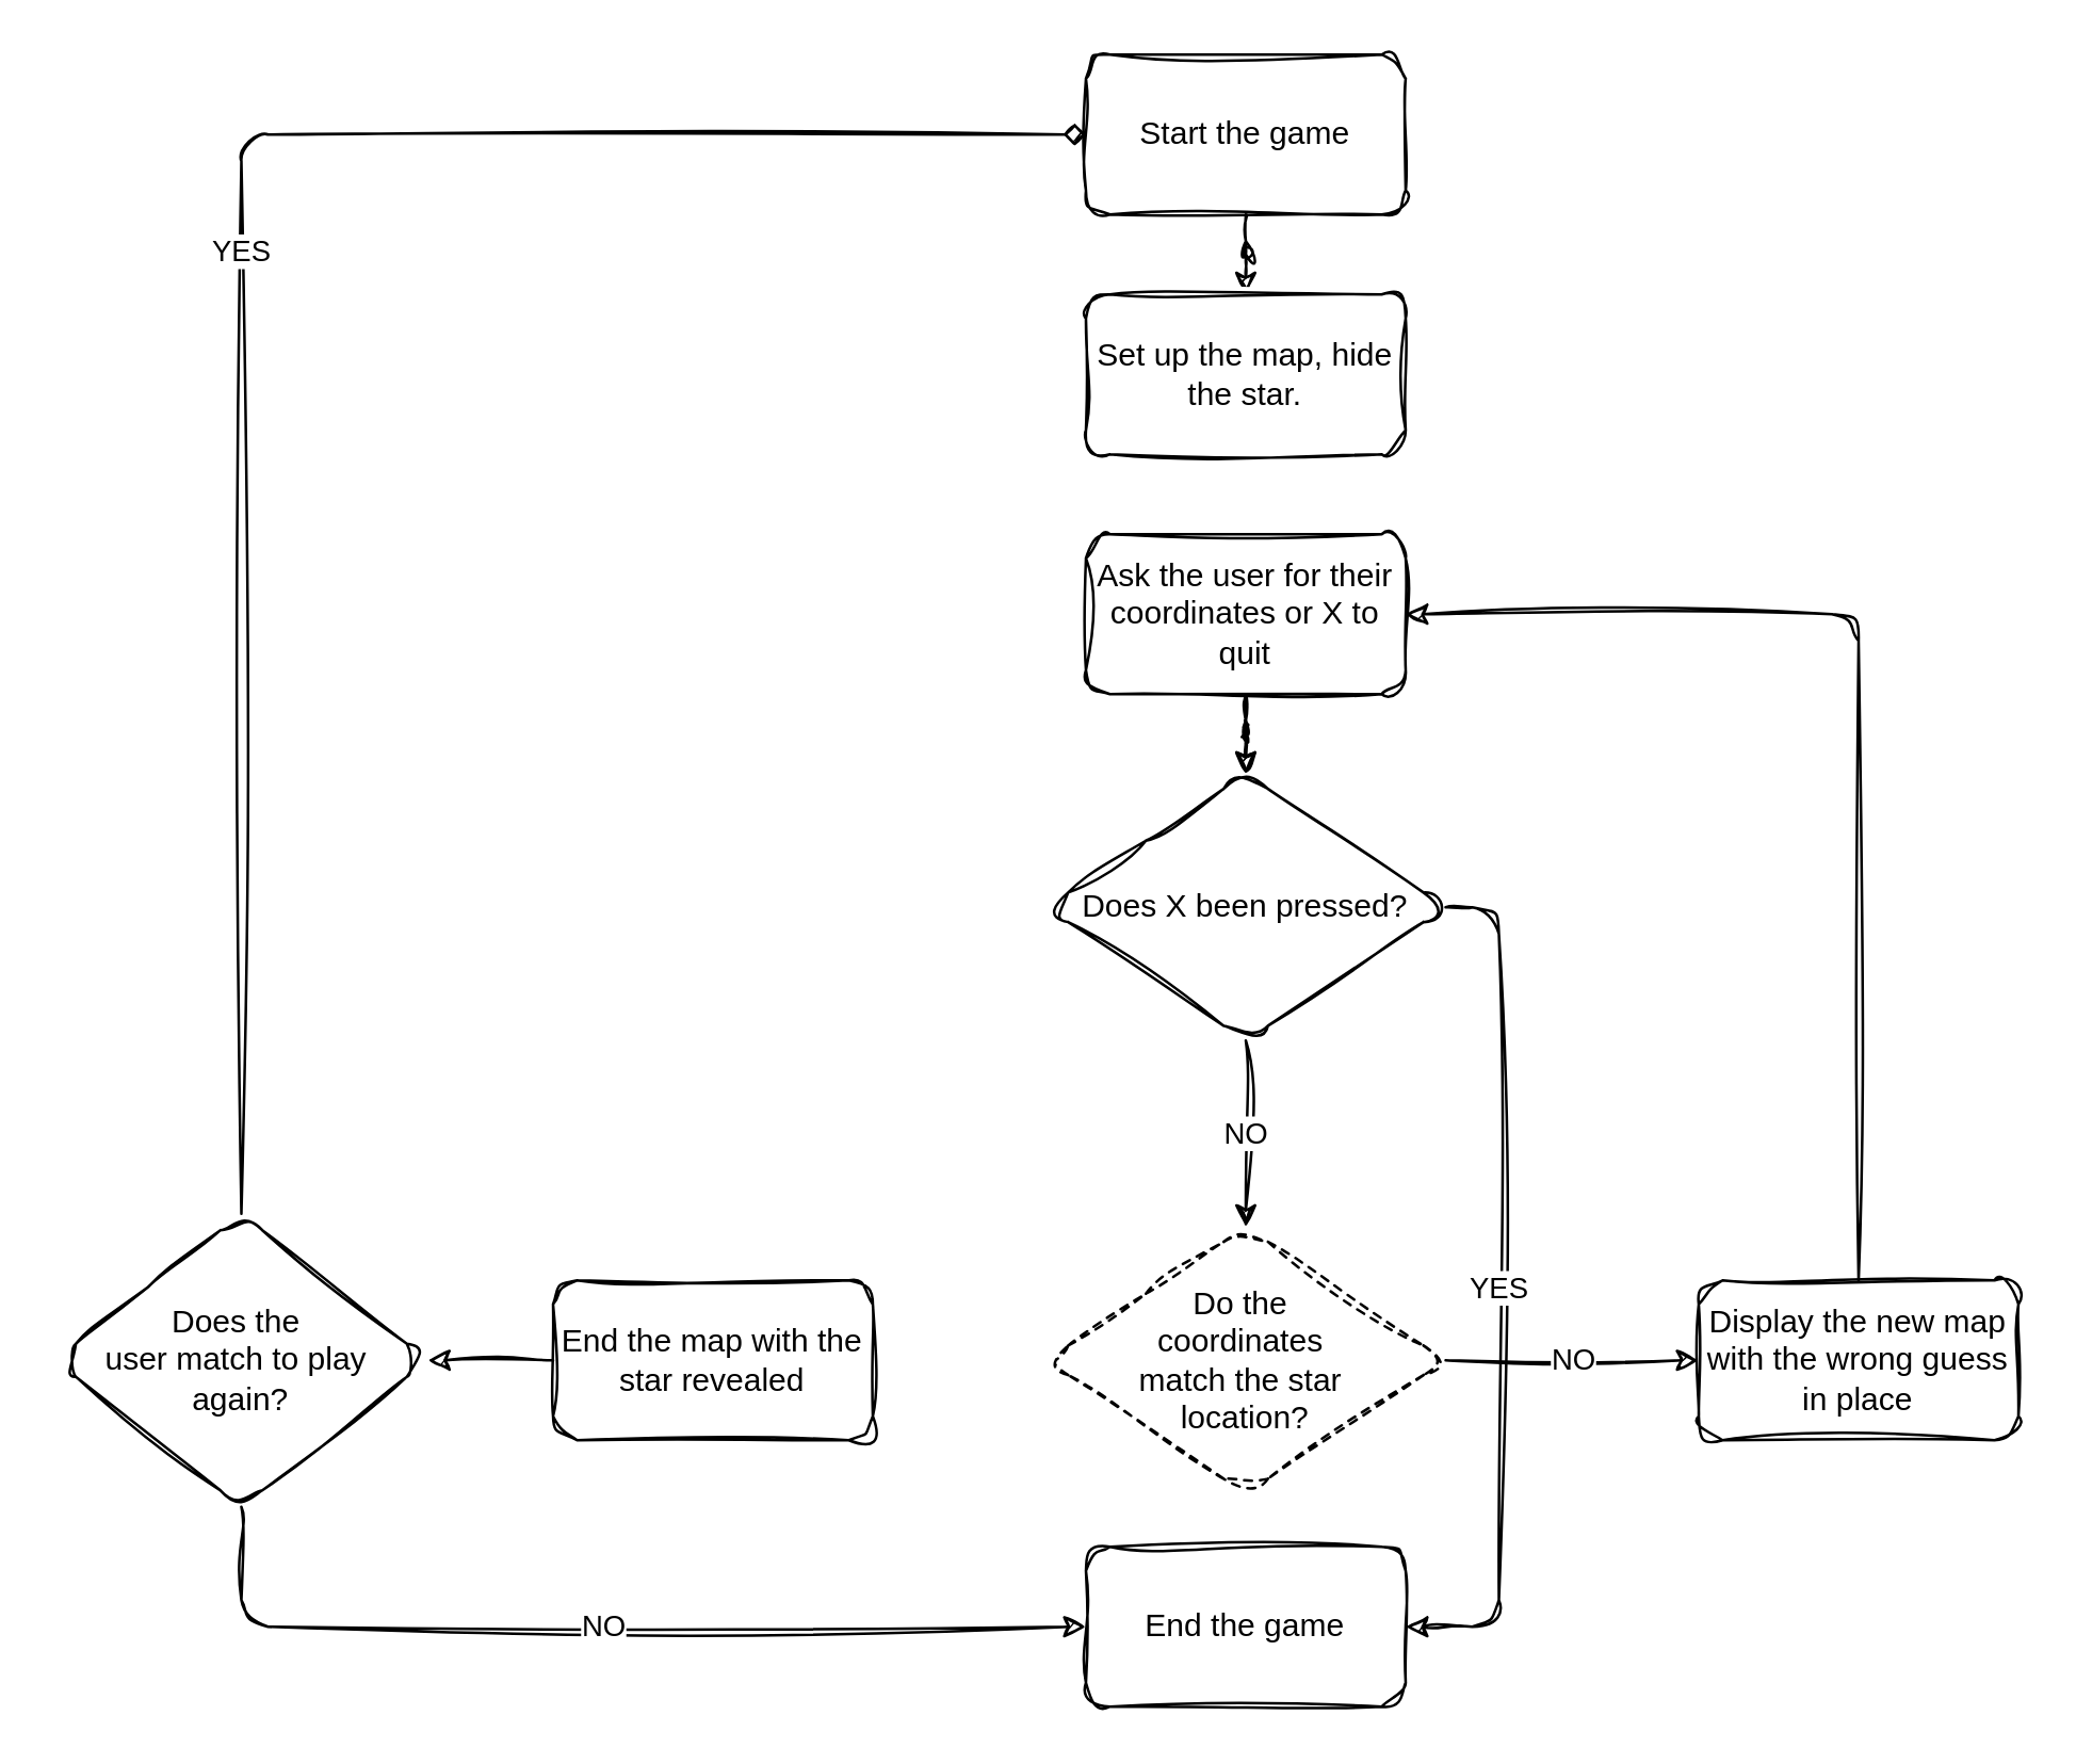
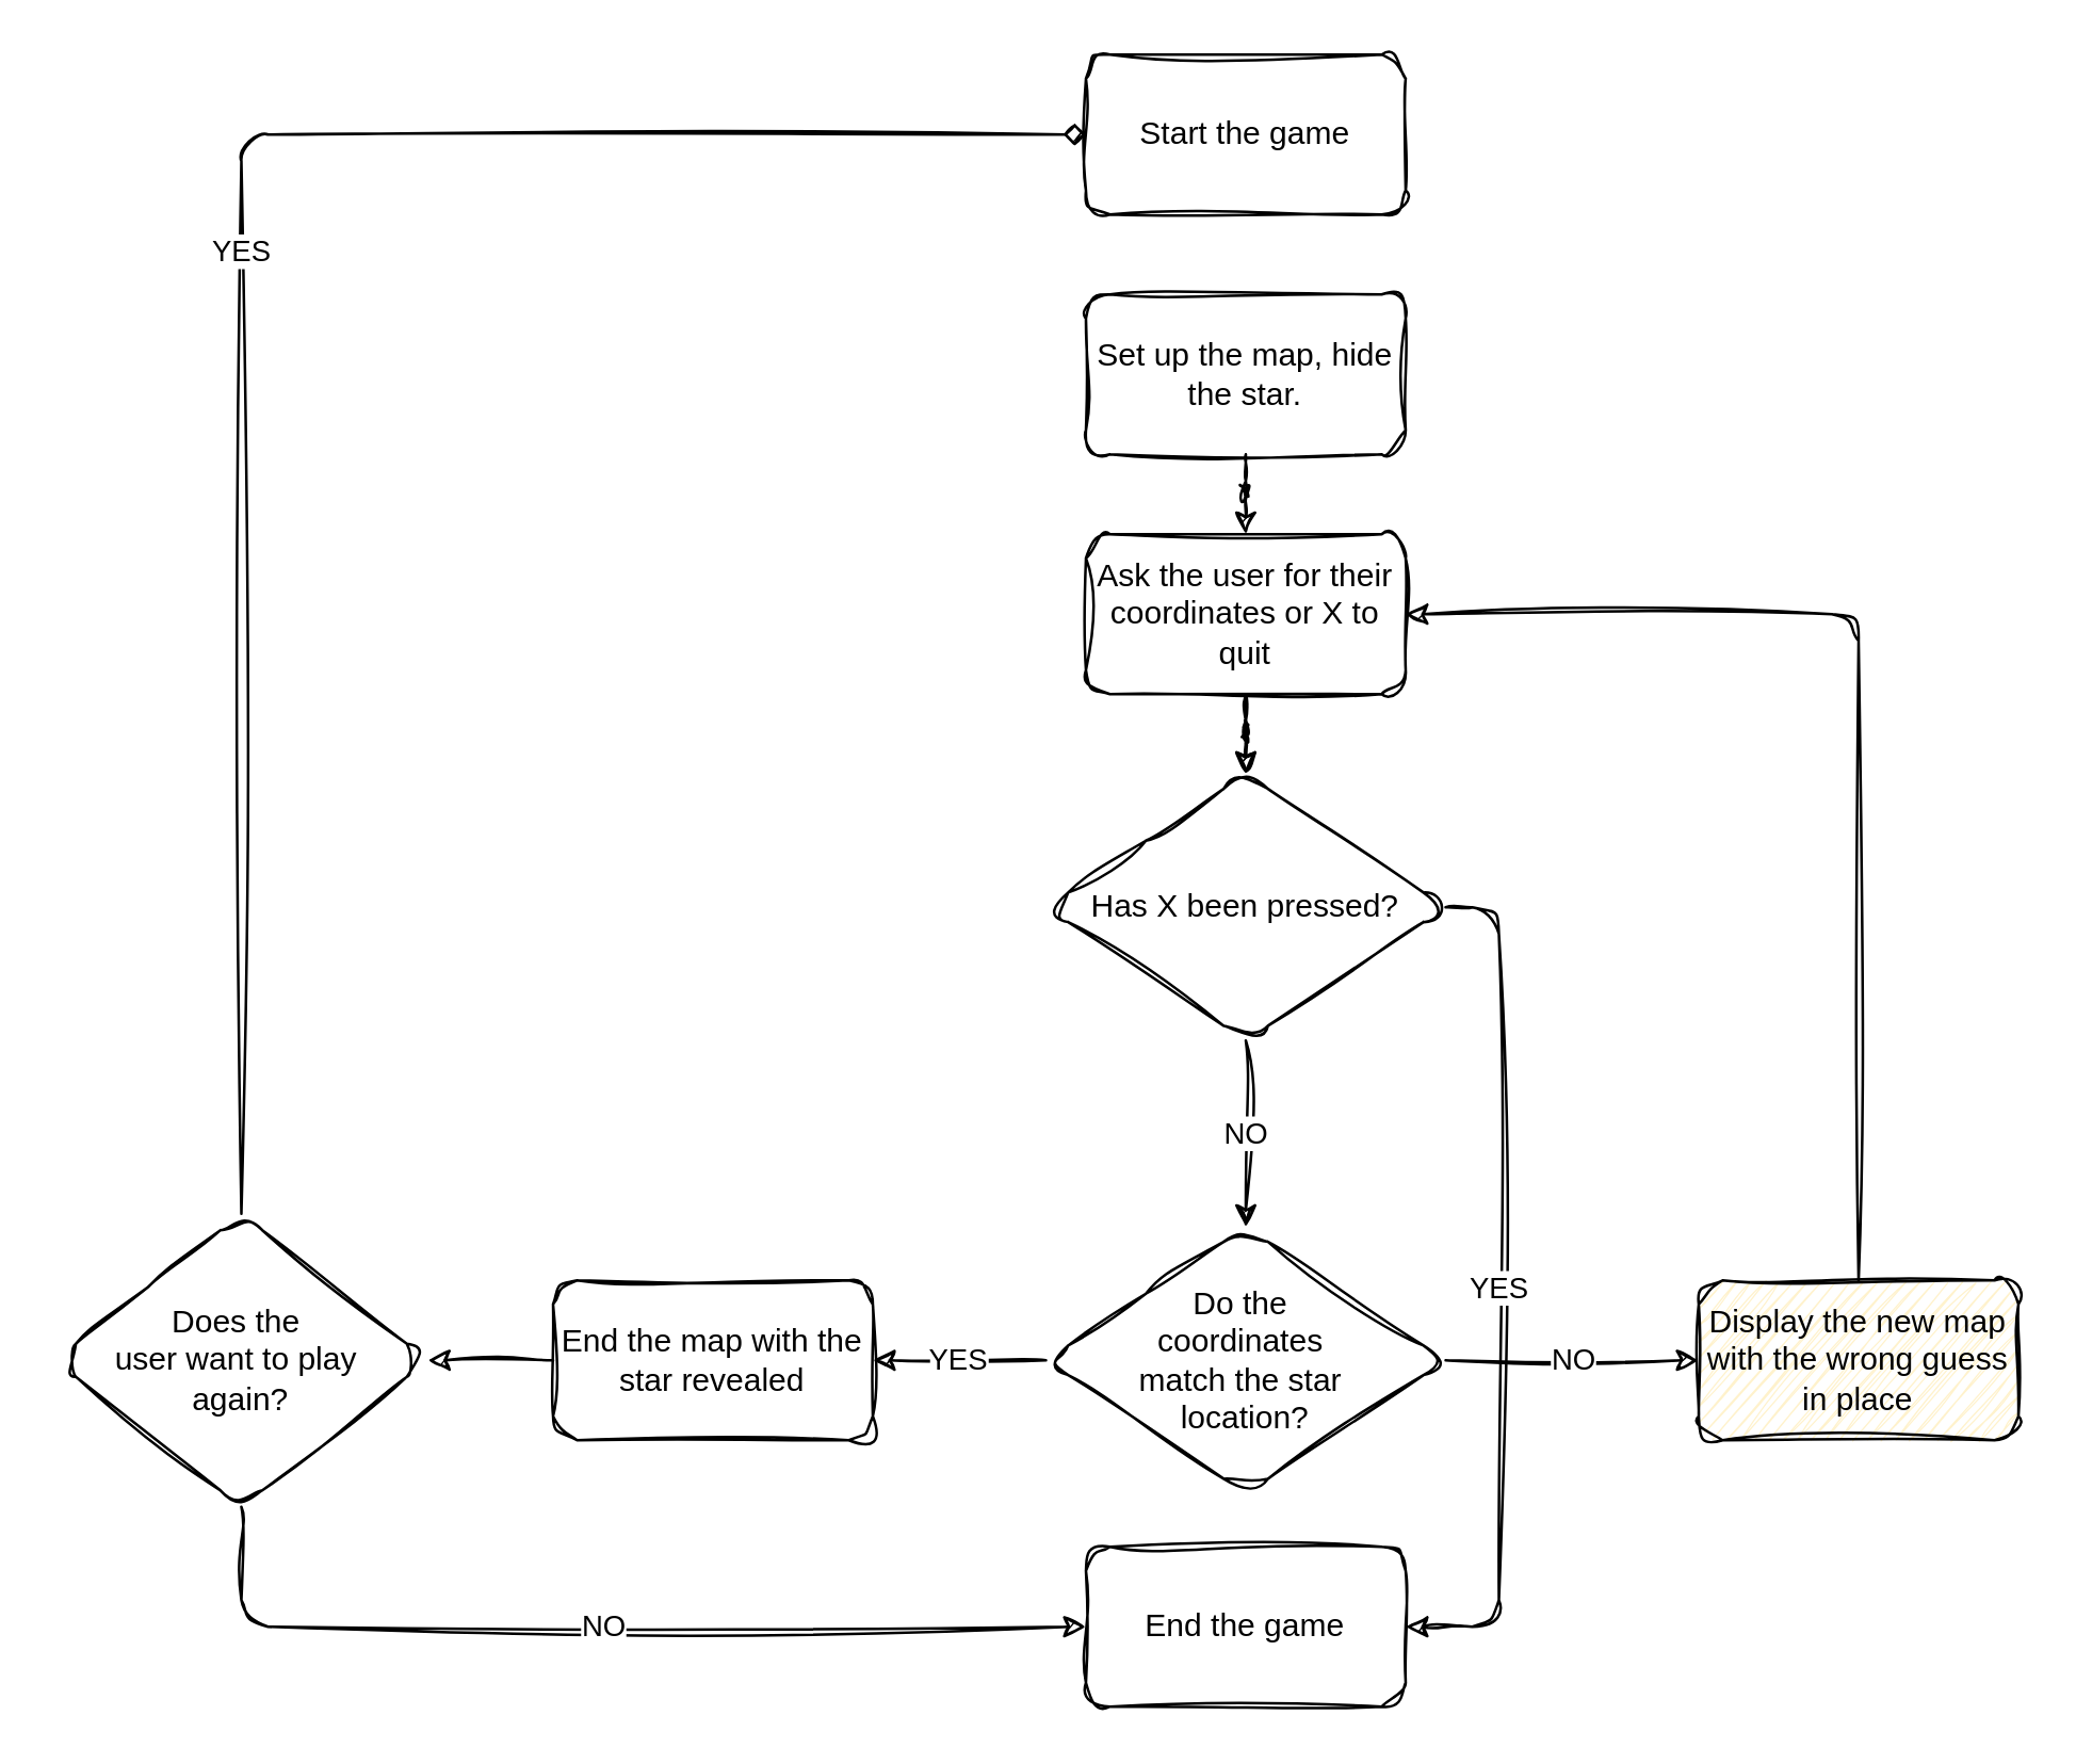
- <mxCell id="2" value="" style="edgeStyle=orthogonalEdgeStyle;rounded=1;orthogonalLoop=1;jettySize=auto;html=1;sketch=1;curveFitting=1;jiggle=2;" edge="1" parent="1" source="3" target="5"><mxGeometry relative="1" as="geometry" /></mxCell>
+ <mxCell id="4" value="" style="edgeStyle=orthogonalEdgeStyle;rounded=1;orthogonalLoop=1;jettySize=auto;html=1;sketch=1;curveFitting=1;jiggle=2;" edge="1" parent="1" source="5" target="8"><mxGeometry relative="1" as="geometry" /></mxCell>
- <mxCell id="11" value="Does X been pressed?" style="rhombus;whiteSpace=wrap;html=1;rounded=1;sketch=1;curveFitting=1;jiggle=2;" vertex="1" parent="1"><mxGeometry x="392" y="290" width="150" height="100" as="geometry" /></mxCell>
+ <mxCell id="11" value="Has X been pressed?" style="rhombus;whiteSpace=wrap;html=1;rounded=1;sketch=1;curveFitting=1;jiggle=2;" vertex="1" parent="1"><mxGeometry x="392" y="290" width="150" height="100" as="geometry" /></mxCell>
- <mxCell id="14" value="Does the&amp;nbsp;&lt;div&gt;user match to play&amp;nbsp;&lt;/div&gt;&lt;div&gt;again?&lt;/div&gt;" style="whiteSpace=wrap;html=1;rounded=1;shape=rhombus;perimeter=rhombusPerimeter;sketch=1;curveFitting=1;jiggle=2;" vertex="1" parent="1"><mxGeometry x="20" y="455" width="140" height="110" as="geometry" /></mxCell>
+ <mxCell id="14" value="Does the&amp;nbsp;&lt;div&gt;user want to play&amp;nbsp;&lt;/div&gt;&lt;div&gt;again?&lt;/div&gt;" style="whiteSpace=wrap;html=1;rounded=1;shape=rhombus;perimeter=rhombusPerimeter;sketch=1;curveFitting=1;jiggle=2;" vertex="1" parent="1"><mxGeometry x="20" y="455" width="140" height="110" as="geometry" /></mxCell>
+ <mxCell id="17" value="YES" style="edgeStyle=orthogonalEdgeStyle;rounded=1;orthogonalLoop=1;jettySize=auto;html=1;sketch=1;curveFitting=1;jiggle=2;" edge="1" parent="1" source="18" target="21"><mxGeometry relative="1" as="geometry" /></mxCell>
- <mxCell id="18" value="Do the&amp;nbsp;&lt;div&gt;coordinates&amp;nbsp;&lt;div&gt;match the star&amp;nbsp;&lt;/div&gt;&lt;div&gt;location?&lt;/div&gt;&lt;/div&gt;" style="rhombus;rounded=1;sketch=1;curveFitting=1;jiggle=2;whiteSpace=wrap;html=1;dashed=1;" vertex="1" parent="1"><mxGeometry x="392" y="460" width="150" height="100" as="geometry" /></mxCell>
+ <mxCell id="18" value="Do the&amp;nbsp;&lt;div&gt;coordinates&amp;nbsp;&lt;div&gt;match the star&amp;nbsp;&lt;/div&gt;&lt;div&gt;location?&lt;/div&gt;&lt;/div&gt;" style="rhombus;rounded=1;sketch=1;curveFitting=1;jiggle=2;whiteSpace=wrap;html=1;" vertex="1" parent="1"><mxGeometry x="392" y="460" width="150" height="100" as="geometry" /></mxCell>
- <mxCell id="19" value="Display the new map with the wrong guess in place" style="whiteSpace=wrap;html=1;rounded=1;sketch=1;curveFitting=1;jiggle=2;" vertex="1" parent="1"><mxGeometry x="637" y="480" width="120" height="60" as="geometry" /></mxCell>
+ <mxCell id="19" value="Display the new map with the wrong guess in place" style="whiteSpace=wrap;html=1;rounded=1;sketch=1;curveFitting=1;jiggle=2;fillColor=#fff2cc;" vertex="1" parent="1"><mxGeometry x="637" y="480" width="120" height="60" as="geometry" /></mxCell>
